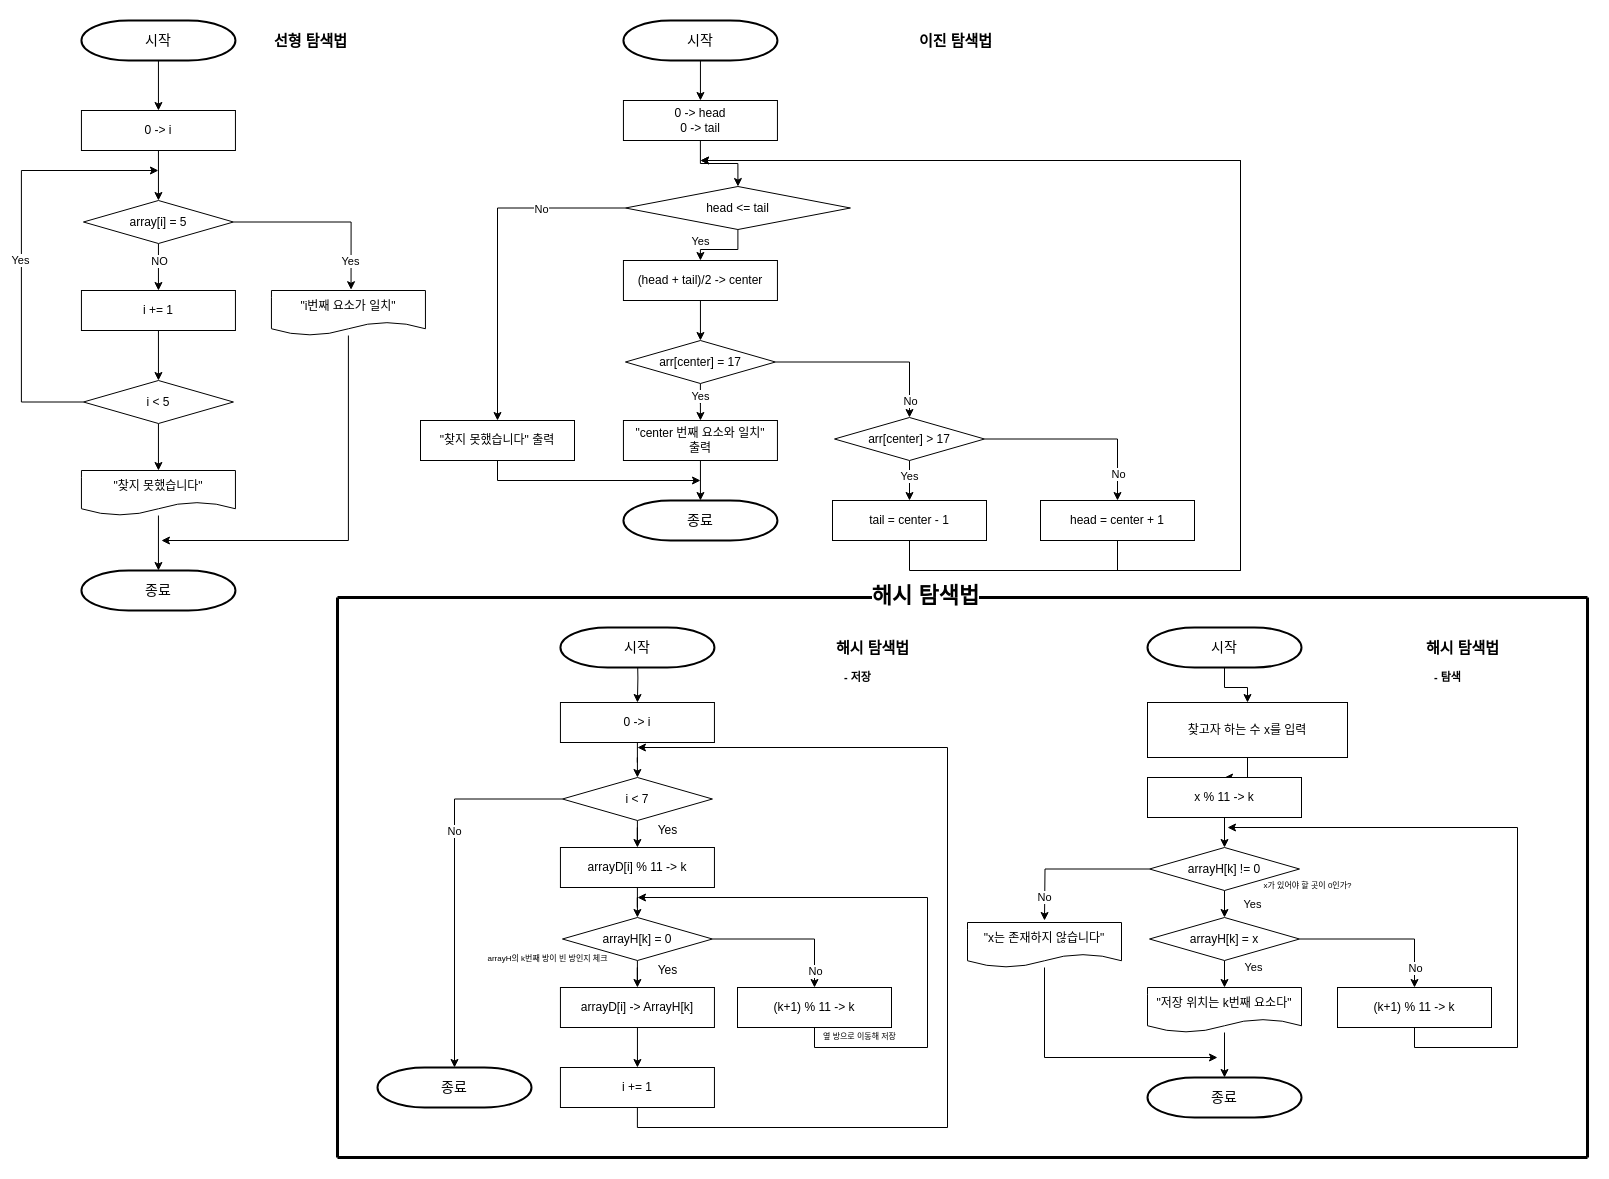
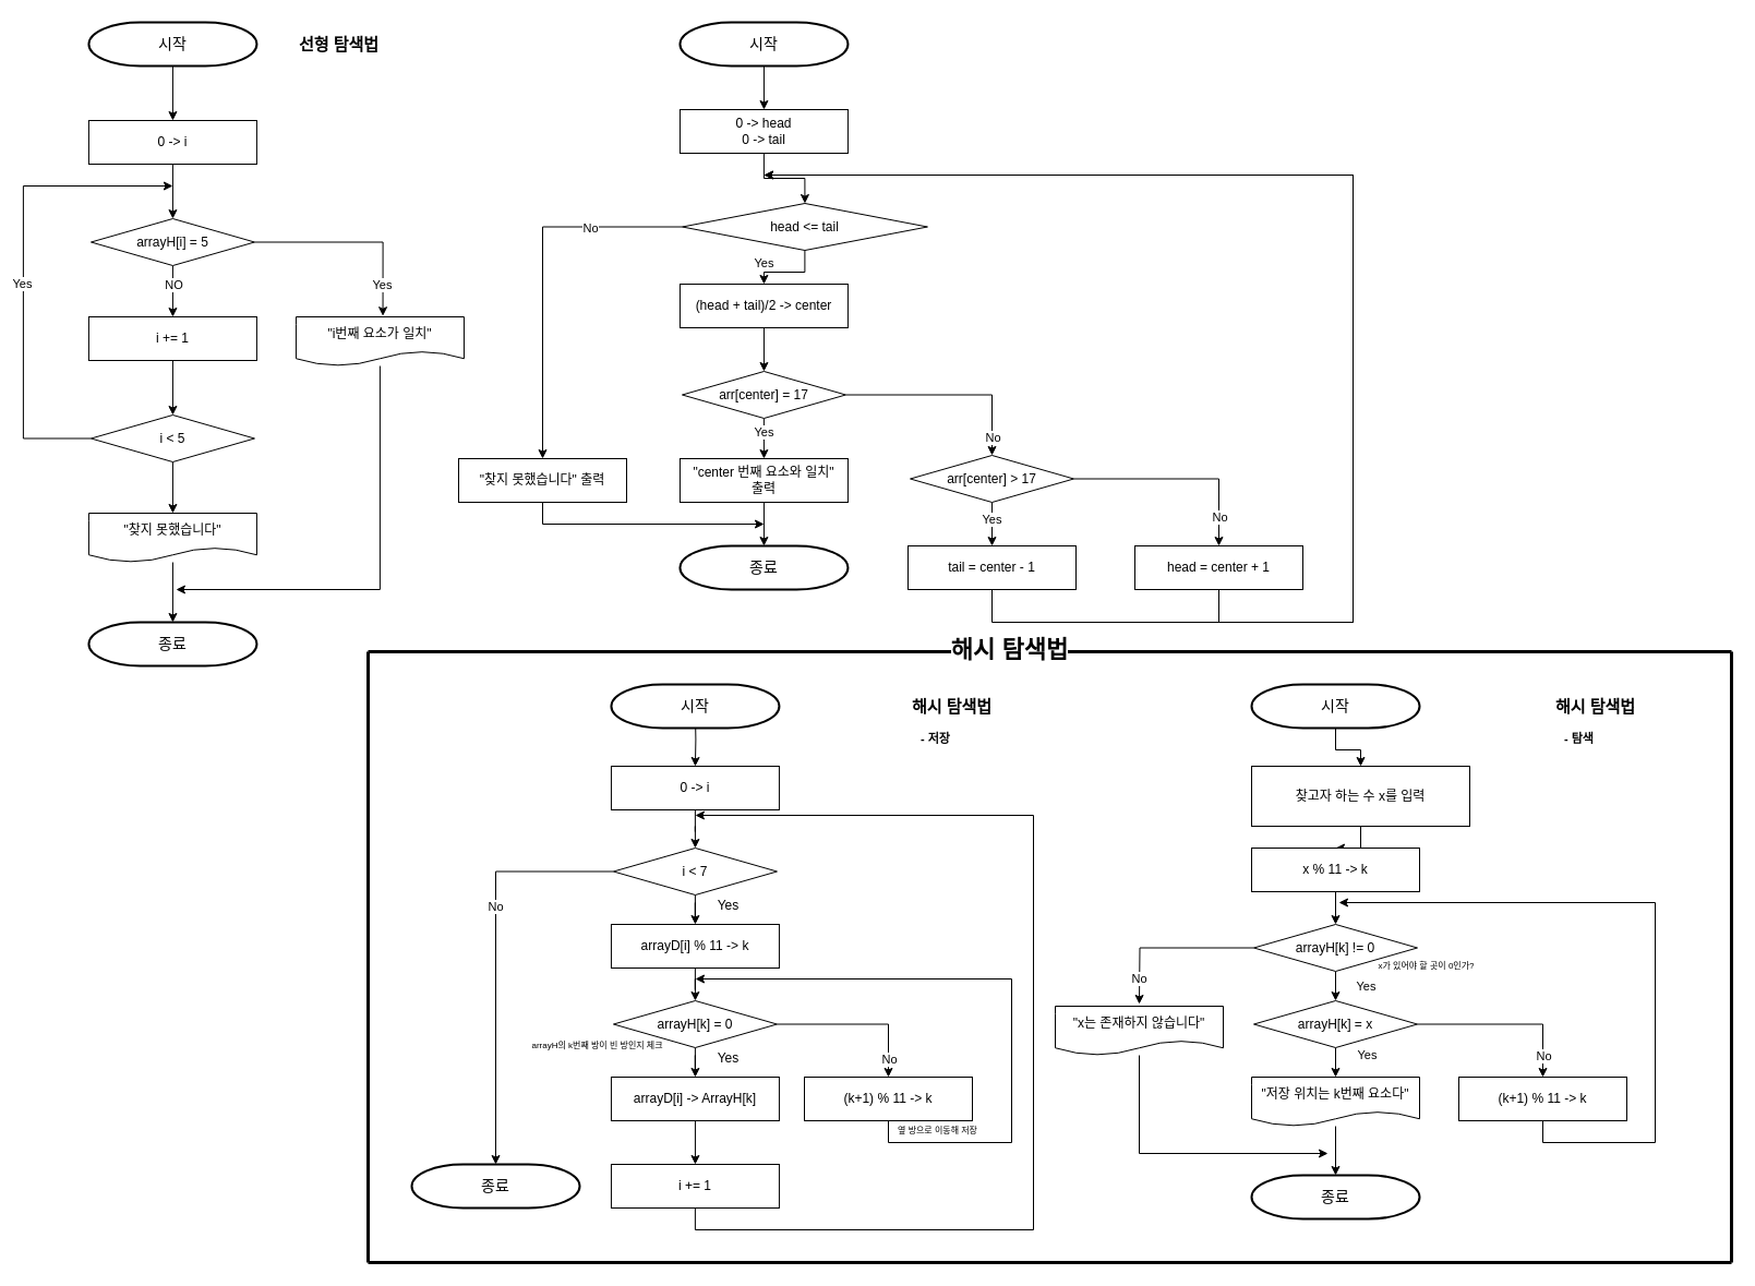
- <mxCell id="78" value="&lt;b&gt;&lt;font style=&quot;font-size: 15px&quot;&gt;이진 탐색법&lt;/font&gt;&lt;/b&gt;" style="text;html=1;align=center;verticalAlign=middle;resizable=0;points=[];autosize=1;strokeColor=none;fillColor=none;fontSize=8;" vertex="1" parent="1"><mxGeometry x="910" y="30" width="90" height="20" as="geometry" /></mxCell>
- <mxCell id="8" value="array[i] = 5" style="rhombus;whiteSpace=wrap;html=1;strokeWidth=1;" vertex="1" parent="1"><mxGeometry x="82.94" y="200" width="150" height="43" as="geometry" /></mxCell>
+ <mxCell id="8" value="arrayH[i] = 5" style="rhombus;whiteSpace=wrap;html=1;strokeWidth=1;" vertex="1" parent="1"><mxGeometry x="82.94" y="200" width="150" height="43" as="geometry" /></mxCell>
